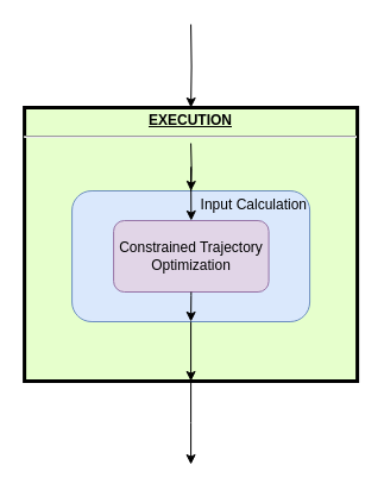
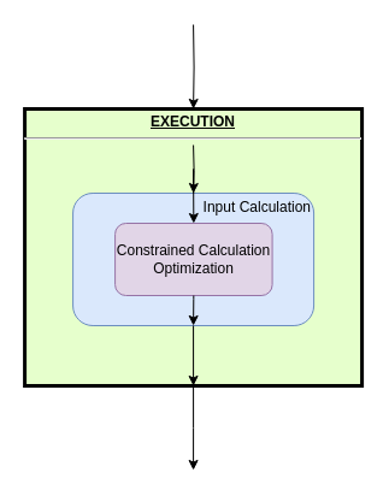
- <mxCell id="5" value="Constrained Trajectory Optimization" style="rounded=1;whiteSpace=wrap;html=1;fillColor=#e1d5e7;strokeColor=#9673a6;" parent="1" vertex="1"><mxGeometry x="95.09" y="185" width="130.5" height="60" as="geometry" /></mxCell>
+ <mxCell id="5" value="Constrained Calculation Optimization" style="rounded=1;whiteSpace=wrap;html=1;fillColor=#e1d5e7;strokeColor=#9673a6;" parent="1" vertex="1"><mxGeometry x="95.09" y="185" width="130.5" height="60" as="geometry" /></mxCell>
